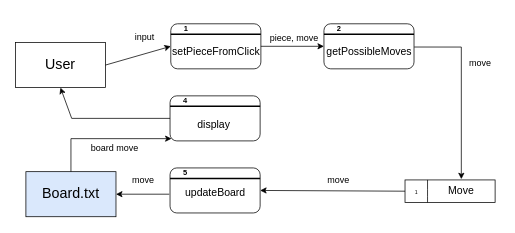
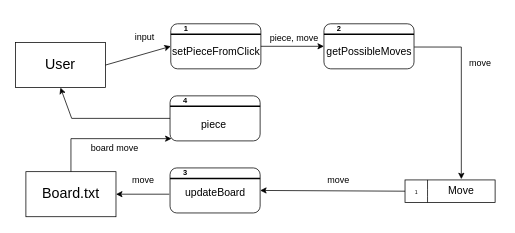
- <mxCell id="33" value="&lt;font style=&quot;font-size: 14px; font-weight: normal;&quot;&gt;display&lt;/font&gt;" style="text;strokeColor=none;fillColor=none;html=1;fontSize=24;fontStyle=1;verticalAlign=middle;align=center;" vertex="1" parent="1"><mxGeometry x="234" y="142" width="100" height="40" as="geometry" /></mxCell>
+ <mxCell id="33" value="&lt;font style=&quot;font-size: 14px; font-weight: normal;&quot;&gt;piece&lt;/font&gt;" style="text;strokeColor=none;fillColor=none;html=1;fontSize=24;fontStyle=1;verticalAlign=middle;align=center;" vertex="1" parent="1"><mxGeometry x="234" y="142" width="100" height="40" as="geometry" /></mxCell>
- <mxCell id="23" value="&lt;font style=&quot;font-size: 10px;&quot;&gt;5&lt;/font&gt;" style="text;strokeColor=none;fillColor=none;html=1;fontSize=24;fontStyle=1;verticalAlign=middle;align=center;" vertex="1" parent="1"><mxGeometry x="214" y="212" width="64" height="25" as="geometry" /></mxCell>
+ <mxCell id="23" value="&lt;font style=&quot;font-size: 10px;&quot;&gt;3&lt;/font&gt;" style="text;strokeColor=none;fillColor=none;html=1;fontSize=24;fontStyle=1;verticalAlign=middle;align=center;" vertex="1" parent="1"><mxGeometry x="214" y="212" width="64" height="25" as="geometry" /></mxCell>
- <mxCell id="3" value="&lt;font style=&quot;font-size: 19px;&quot;&gt;Board.txt&lt;/font&gt;" style="rounded=0;whiteSpace=wrap;html=1;fillColor=#dae8fc;" vertex="1" parent="1"><mxGeometry x="34" y="228" width="120" height="60" as="geometry" /></mxCell>
+ <mxCell id="3" value="&lt;font style=&quot;font-size: 19px;&quot;&gt;Board.txt&lt;/font&gt;" style="rounded=0;whiteSpace=wrap;html=1;" vertex="1" parent="1"><mxGeometry x="34" y="228" width="120" height="60" as="geometry" /></mxCell>
